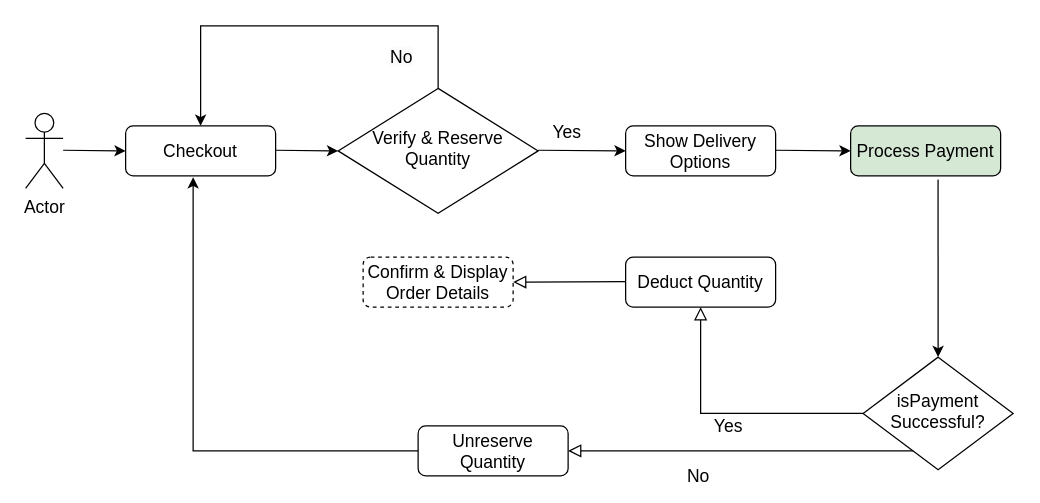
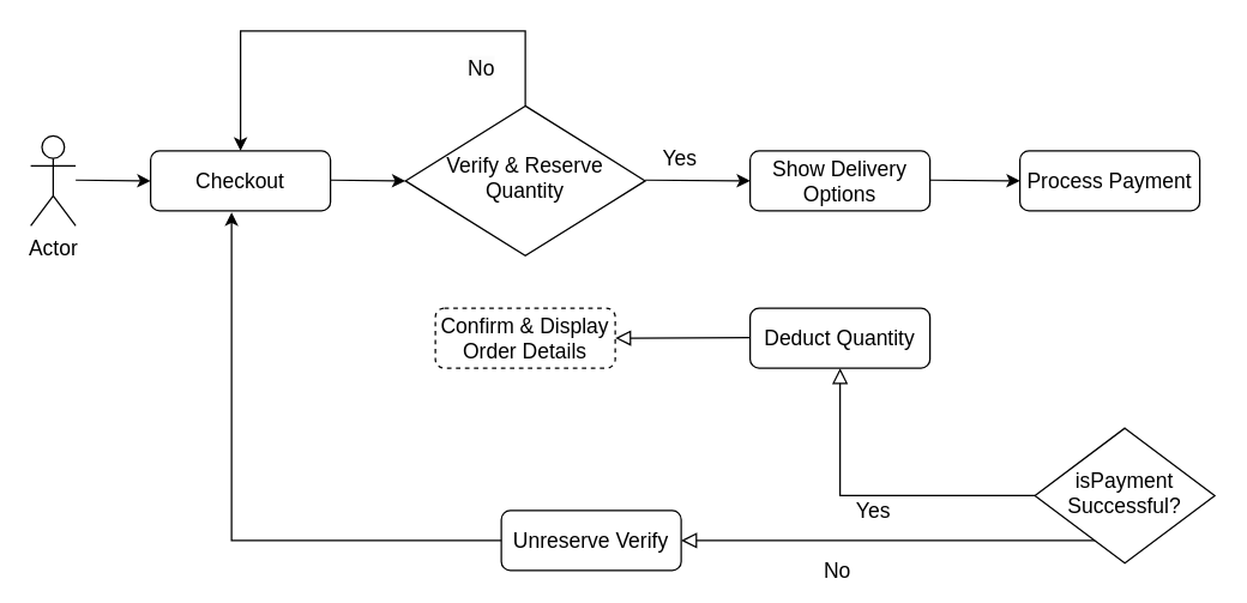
- <mxCell id="11" value="Process Payment" style="rounded=1;whiteSpace=wrap;html=1;fontSize=14;glass=0;strokeWidth=1;shadow=0;fillColor=#d5e8d4;" vertex="1" parent="1"><mxGeometry x="680" y="100" width="120" height="40" as="geometry" /></mxCell>
+ <mxCell id="11" value="Process Payment" style="rounded=1;whiteSpace=wrap;html=1;fontSize=14;glass=0;strokeWidth=1;shadow=0;" vertex="1" parent="1"><mxGeometry x="680" y="100" width="120" height="40" as="geometry" /></mxCell>
- <mxCell id="18" value="" style="edgeStyle=none;orthogonalLoop=1;jettySize=auto;html=1;rounded=0;exitX=0.583;exitY=1.075;exitDx=0;exitDy=0;entryX=0.5;entryY=0;entryDx=0;entryDy=0;exitPerimeter=0;" edge="1" parent="1" source="11" target="7"><mxGeometry width="100" relative="1" as="geometry"><mxPoint x="670" y="169" as="sourcePoint" /><mxPoint x="770" y="169" as="targetPoint" /><Array as="points" /></mxGeometry></mxCell>
- <mxCell id="8" value="Unreserve Quantity" style="rounded=1;whiteSpace=wrap;html=1;fontSize=14;glass=0;strokeWidth=1;shadow=0;" parent="1" vertex="1"><mxGeometry x="334" y="340" width="120" height="40" as="geometry" /></mxCell>
+ <mxCell id="8" value="Unreserve Verify" style="rounded=1;whiteSpace=wrap;html=1;fontSize=14;glass=0;strokeWidth=1;shadow=0;" parent="1" vertex="1"><mxGeometry x="334" y="340" width="120" height="40" as="geometry" /></mxCell>
